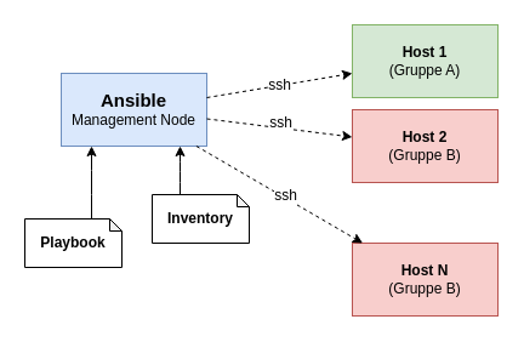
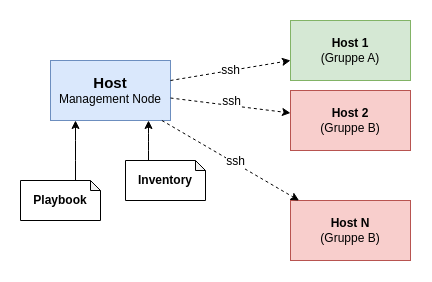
- <mxCell id="2" value="&lt;b&gt;&lt;font style=&quot;font-size: 15px&quot;&gt;Ansible&lt;/font&gt;&lt;/b&gt;&lt;br&gt;Management Node" style="rounded=0;whiteSpace=wrap;html=1;fillColor=#dae8fc;strokeColor=#6c8ebf;" vertex="1" parent="1"><mxGeometry x="50" y="60" width="120" height="60" as="geometry" /></mxCell>
+ <mxCell id="2" value="&lt;b&gt;&lt;font style=&quot;font-size: 15px&quot;&gt;Host&lt;/font&gt;&lt;/b&gt;&lt;br&gt;Management Node" style="rounded=0;whiteSpace=wrap;html=1;fillColor=#dae8fc;strokeColor=#6c8ebf;" vertex="1" parent="1"><mxGeometry x="50" y="60" width="120" height="60" as="geometry" /></mxCell>
